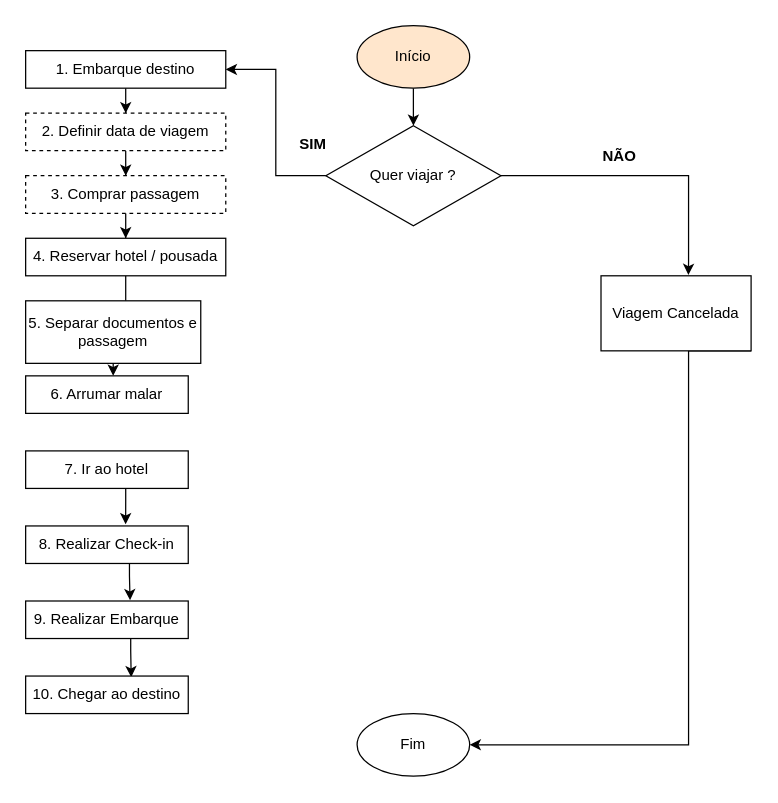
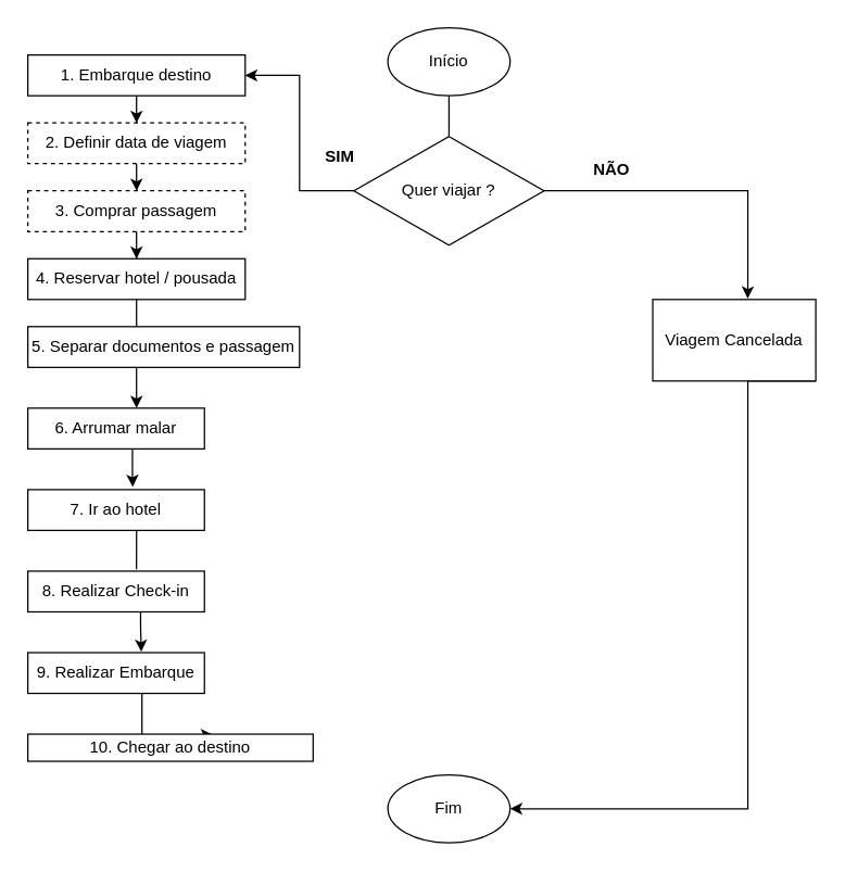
- <mxCell id="3" value="Início" style="ellipse;whiteSpace=wrap;html=1;fillColor=#ffe6cc;" parent="1" vertex="1"><mxGeometry x="285" y="20" width="90" height="50" as="geometry" /></mxCell>
+ <mxCell id="3" value="Início" style="ellipse;whiteSpace=wrap;html=1;" parent="1" vertex="1"><mxGeometry x="285" y="20" width="90" height="50" as="geometry" /></mxCell>
- <mxCell id="2" value="" style="edgeStyle=orthogonalEdgeStyle;rounded=0;orthogonalLoop=1;jettySize=auto;html=1;" parent="1" source="3" target="6" edge="1"><mxGeometry relative="1" as="geometry" /></mxCell>
+ <mxCell id="2" value="" style="edgeStyle=orthogonalEdgeStyle;rounded=0;orthogonalLoop=1;jettySize=auto;html=1;endArrow=none;" parent="1" source="3" target="6" edge="1"><mxGeometry relative="1" as="geometry" /></mxCell>
- <mxCell id="13" value="&lt;b&gt;NÃO&lt;/b&gt;" style="text;html=1;align=center;verticalAlign=middle;whiteSpace=wrap;rounded=0;" parent="1" vertex="1"><mxGeometry x="465" y="110" width="60" height="30" as="geometry" /></mxCell>
+ <mxCell id="13" value="&lt;b&gt;NÃO&lt;/b&gt;" style="text;html=1;align=center;verticalAlign=middle;whiteSpace=wrap;rounded=0;" parent="1" vertex="1"><mxGeometry x="420" y="110" width="60" height="30" as="geometry" /></mxCell>
- <mxCell id="21" value="5. Separar documentos e passagem" style="rounded=0;whiteSpace=wrap;html=1;" parent="1" vertex="1"><mxGeometry x="20" y="240" width="140" height="50" as="geometry" /></mxCell>
+ <mxCell id="21" value="5. Separar documentos e passagem" style="rounded=0;whiteSpace=wrap;html=1;" parent="1" vertex="1"><mxGeometry x="20" y="240" width="200" height="30" as="geometry" /></mxCell>
+ <mxCell id="22" style="edgeStyle=orthogonalEdgeStyle;rounded=0;orthogonalLoop=1;jettySize=auto;html=1;entryX=0.594;entryY=-0.067;entryDx=0;entryDy=0;entryPerimeter=0;" parent="1" source="23" target="25" edge="1"><mxGeometry relative="1" as="geometry"><Array as="points"><mxPoint x="97" y="350" /><mxPoint x="97" y="350" /></Array></mxGeometry></mxCell>
- <mxCell id="24" style="edgeStyle=orthogonalEdgeStyle;rounded=0;orthogonalLoop=1;jettySize=auto;html=1;entryX=0.615;entryY=-0.044;entryDx=0;entryDy=0;entryPerimeter=0;" parent="1" source="25" target="27" edge="1"><mxGeometry relative="1" as="geometry"><Array as="points"><mxPoint x="100" y="400" /><mxPoint x="100" y="400" /></Array></mxGeometry></mxCell>
+ <mxCell id="24" style="edgeStyle=orthogonalEdgeStyle;rounded=0;orthogonalLoop=1;jettySize=auto;html=1;entryX=0.615;entryY=-0.044;entryDx=0;entryDy=0;entryPerimeter=0;endArrow=none;" parent="1" source="25" target="27" edge="1"><mxGeometry relative="1" as="geometry"><Array as="points"><mxPoint x="100" y="400" /><mxPoint x="100" y="400" /></Array></mxGeometry></mxCell>
- <mxCell id="30" value="10. Chegar ao destino" style="rounded=0;whiteSpace=wrap;html=1;" parent="1" vertex="1"><mxGeometry x="20" y="540" width="130" height="30" as="geometry" /></mxCell>
+ <mxCell id="30" value="10. Chegar ao destino" style="rounded=0;whiteSpace=wrap;html=1;" parent="1" vertex="1"><mxGeometry x="20" y="540" width="210" height="20" as="geometry" /></mxCell>
